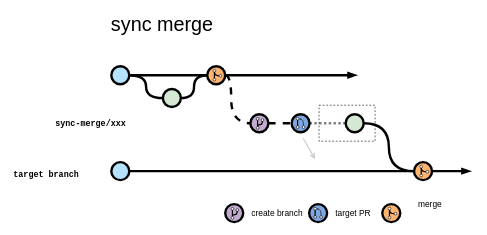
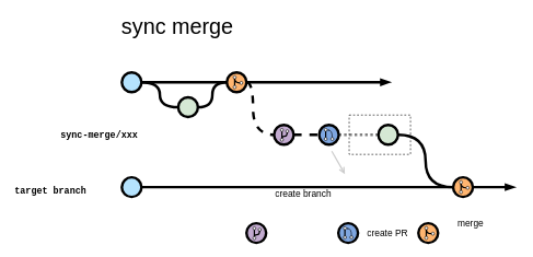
- <mxCell id="82" value="&lt;font color=&quot;#000000&quot;&gt;create branch&lt;/font&gt;" style="text;html=1;strokeColor=none;fillColor=none;align=left;verticalAlign=middle;whiteSpace=wrap;overflow=hidden;fontSize=14;fontStyle=0;fontColor=#009900;" vertex="1" parent="1"><mxGeometry x="417" y="345" width="95" height="20" as="geometry" /></mxCell>
+ <mxCell id="82" value="&lt;font color=&quot;#000000&quot;&gt;create branch&lt;/font&gt;" style="text;html=1;strokeColor=none;fillColor=none;align=left;verticalAlign=middle;whiteSpace=wrap;overflow=hidden;fontSize=14;fontStyle=0;fontColor=#009900;" vertex="1" parent="1"><mxGeometry x="417" y="285" width="95" height="20" as="geometry" /></mxCell>
- <mxCell id="84" value="&lt;font color=&quot;#000000&quot;&gt;target PR&lt;/font&gt;" style="text;html=1;strokeColor=none;fillColor=none;align=left;verticalAlign=middle;whiteSpace=wrap;overflow=hidden;fontSize=14;fontStyle=0;fontColor=#009900;" vertex="1" parent="1"><mxGeometry x="557" y="345" width="95" height="20" as="geometry" /></mxCell>
+ <mxCell id="84" value="&lt;font color=&quot;#000000&quot;&gt;create PR&lt;/font&gt;" style="text;html=1;strokeColor=none;fillColor=none;align=left;verticalAlign=middle;whiteSpace=wrap;overflow=hidden;fontSize=14;fontStyle=0;fontColor=#009900;" vertex="1" parent="1"><mxGeometry x="557" y="345" width="95" height="20" as="geometry" /></mxCell>
